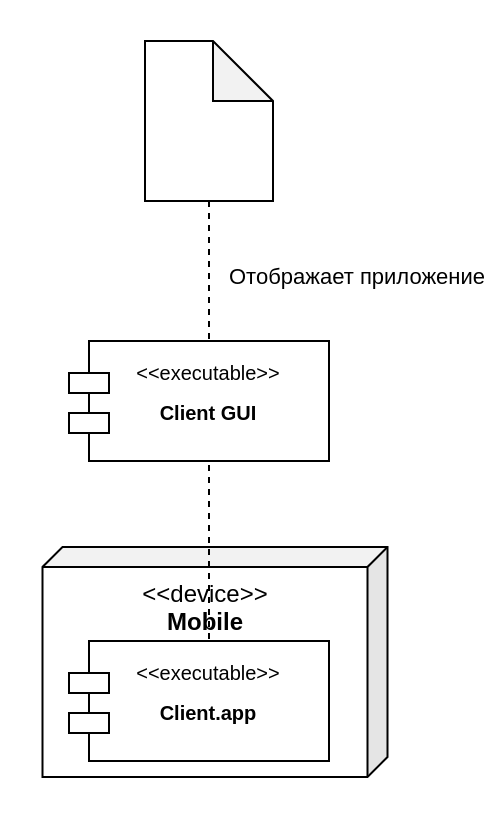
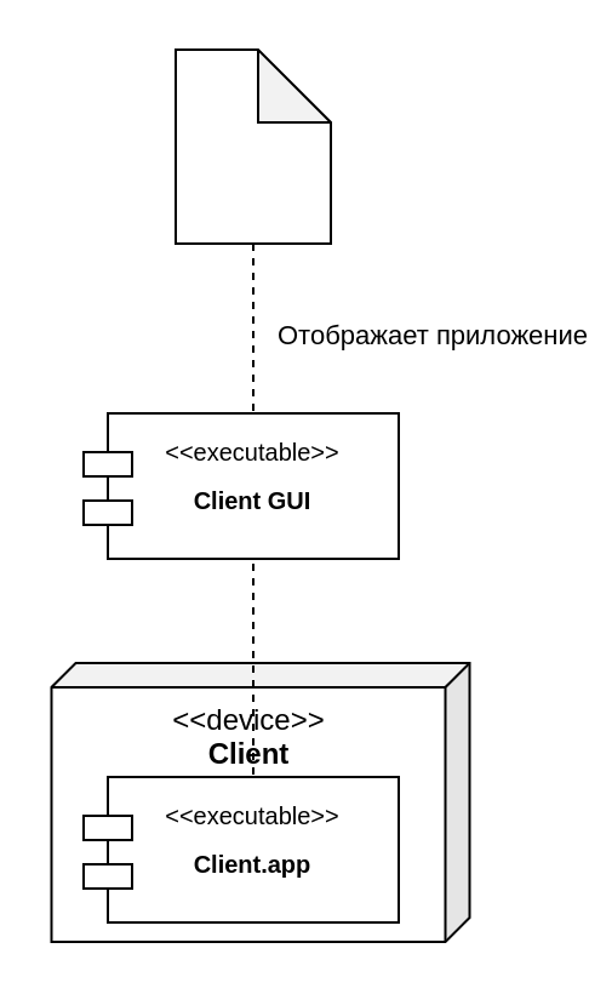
- <mxCell id="2" value="&amp;lt;&amp;lt;device&amp;gt;&amp;gt;&lt;br&gt;&lt;b&gt;Mobile&lt;/b&gt;" style="shape=cube;whiteSpace=wrap;html=1;boundedLbl=1;backgroundOutline=1;darkOpacity=0.05;darkOpacity2=0.1;direction=east;flipV=0;flipH=1;size=10;verticalAlign=top;" vertex="1" parent="1"><mxGeometry x="20.75" y="273" width="172.5" height="115" as="geometry" /></mxCell>
+ <mxCell id="2" value="&amp;lt;&amp;lt;device&amp;gt;&amp;gt;&lt;br&gt;&lt;b&gt;Client&lt;/b&gt;" style="shape=cube;whiteSpace=wrap;html=1;boundedLbl=1;backgroundOutline=1;darkOpacity=0.05;darkOpacity2=0.1;direction=east;flipV=0;flipH=1;size=10;verticalAlign=top;" vertex="1" parent="1"><mxGeometry x="20.75" y="273" width="172.5" height="115" as="geometry" /></mxCell>
